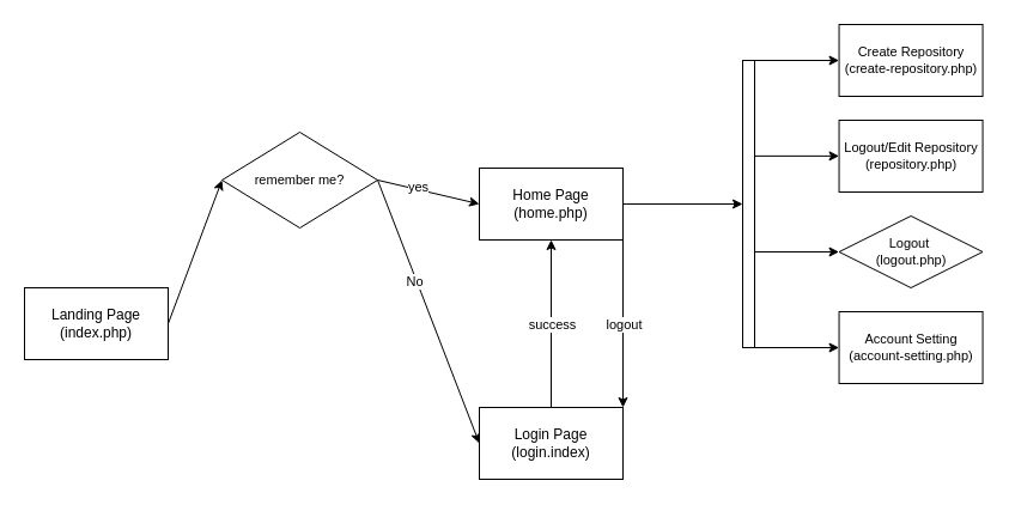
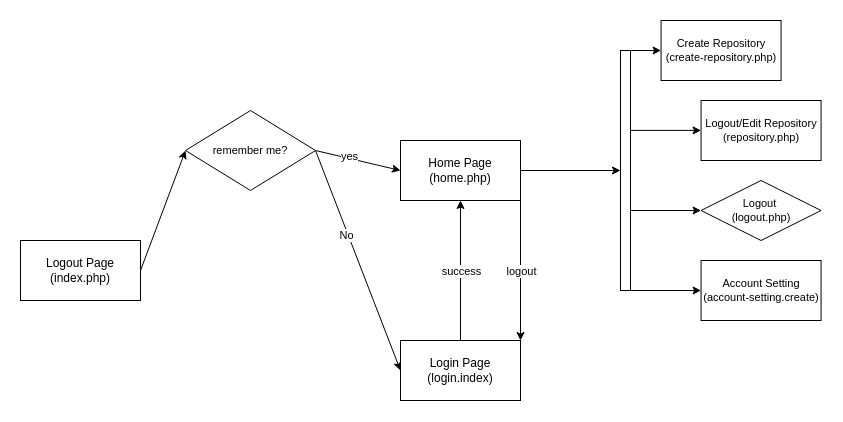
- <mxCell id="16" value="Create Repository&lt;br&gt;(create-repository.php)" style="rounded=0;whiteSpace=wrap;html=1;fontFamily=Helvetica;fontSize=11;fontColor=default;" parent="1" vertex="1"><mxGeometry x="700.56" y="20" width="120" height="60" as="geometry" /></mxCell>
+ <mxCell id="16" value="Create Repository&lt;br&gt;(create-repository.php)" style="rounded=0;whiteSpace=wrap;html=1;fontFamily=Helvetica;fontSize=11;fontColor=default;" parent="1" vertex="1"><mxGeometry x="660.56" y="20" width="120" height="60" as="geometry" /></mxCell>
- <mxCell id="3" value="Landing Page&lt;br&gt;(index.php)" style="rounded=0;whiteSpace=wrap;html=1;" parent="1" vertex="1"><mxGeometry x="20" y="240" width="120" height="60" as="geometry" /></mxCell>
+ <mxCell id="3" value="Logout Page&lt;br&gt;(index.php)" style="rounded=0;whiteSpace=wrap;html=1;" parent="1" vertex="1"><mxGeometry x="20" y="240" width="120" height="60" as="geometry" /></mxCell>
- <mxCell id="23" value="Account Setting&lt;br&gt;(account-setting.php)" style="rounded=0;whiteSpace=wrap;html=1;fontFamily=Helvetica;fontSize=11;fontColor=default;" parent="1" vertex="1"><mxGeometry x="700.56" y="260" width="120" height="60" as="geometry" /></mxCell>
+ <mxCell id="23" value="Account Setting&lt;br&gt;(account-setting.create)" style="rounded=0;whiteSpace=wrap;html=1;fontFamily=Helvetica;fontSize=11;fontColor=default;" parent="1" vertex="1"><mxGeometry x="700.56" y="260" width="120" height="60" as="geometry" /></mxCell>
